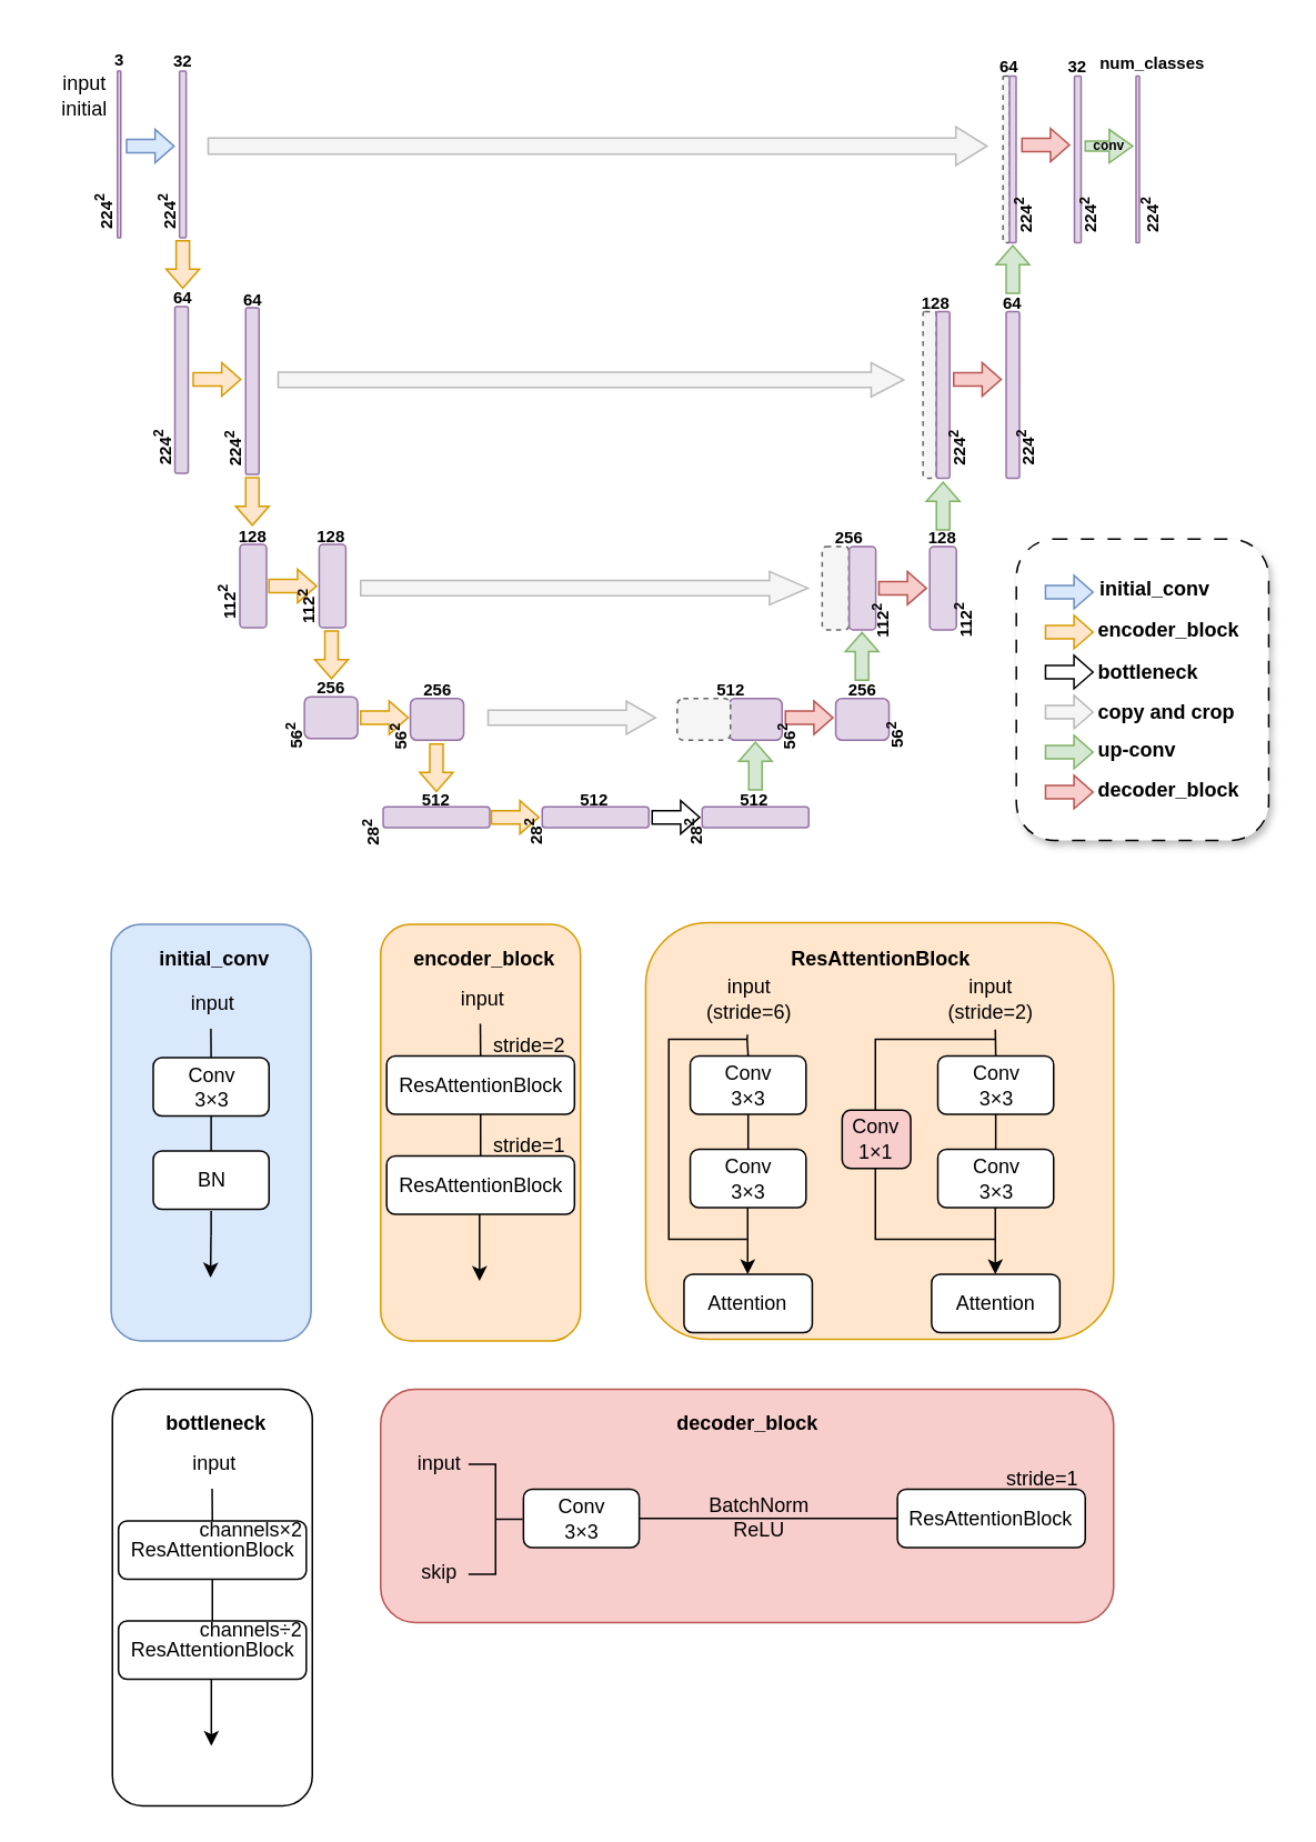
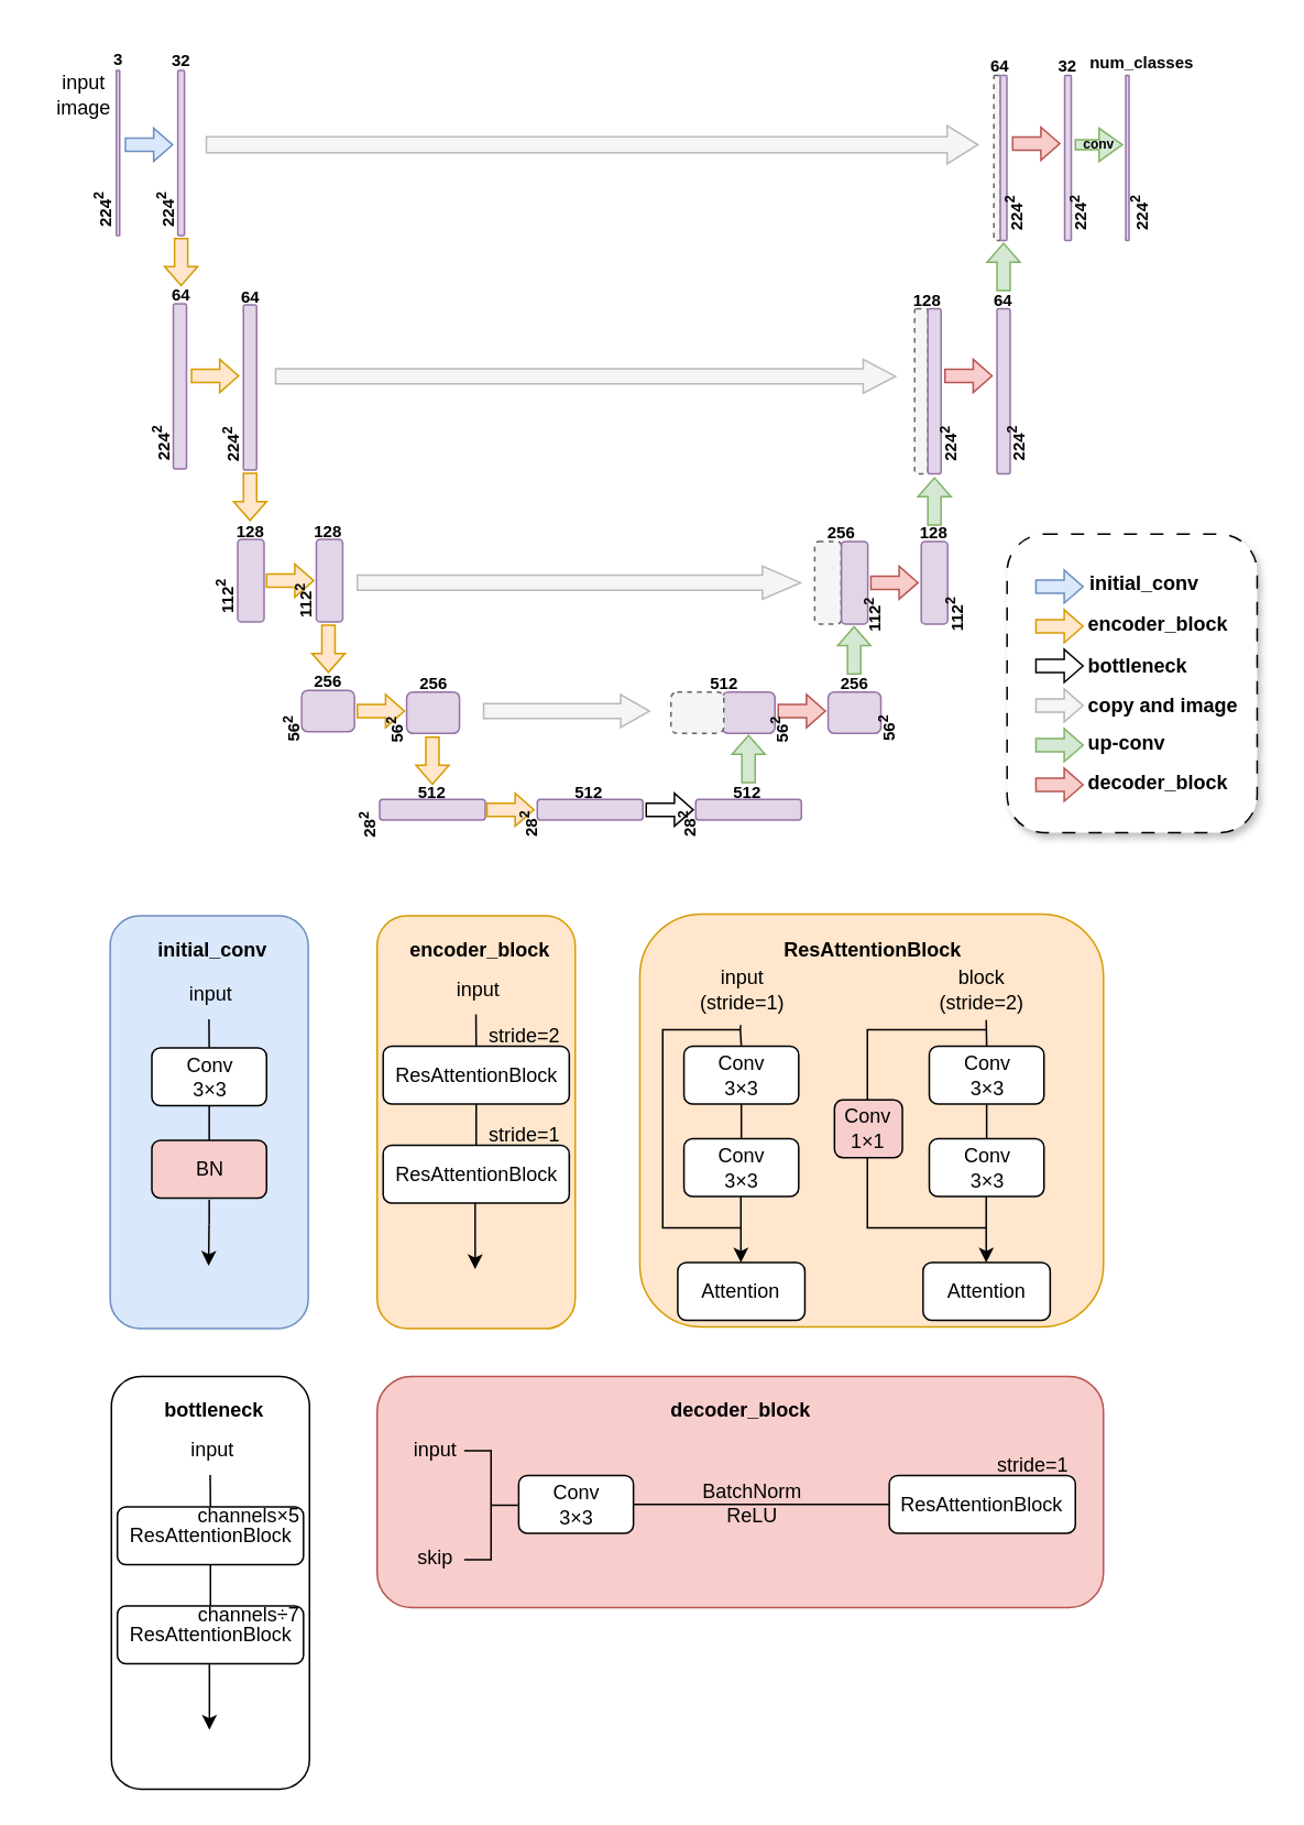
- <mxCell id="4" value="input&lt;div&gt;initial&lt;/div&gt;" style="text;html=1;align=center;verticalAlign=middle;resizable=0;points=[];autosize=1;strokeColor=none;fillColor=none;" parent="1" vertex="1"><mxGeometry x="20" y="37.01" width="60" height="40" as="geometry" /></mxCell>
+ <mxCell id="4" value="input&lt;div&gt;image&lt;/div&gt;" style="text;html=1;align=center;verticalAlign=middle;resizable=0;points=[];autosize=1;strokeColor=none;fillColor=none;" parent="1" vertex="1"><mxGeometry x="20" y="37.01" width="60" height="40" as="geometry" /></mxCell>
- <mxCell id="43" value="&lt;b&gt;copy and crop&lt;/b&gt;" style="text;html=1;align=left;verticalAlign=middle;resizable=0;points=[];autosize=1;strokeColor=none;fillColor=none;" parent="1" vertex="1"><mxGeometry x="657.13" y="411.63" width="110" height="30" as="geometry" /></mxCell>
+ <mxCell id="43" value="&lt;b&gt;copy and image&lt;/b&gt;" style="text;html=1;align=left;verticalAlign=middle;resizable=0;points=[];autosize=1;strokeColor=none;fillColor=none;" parent="1" vertex="1"><mxGeometry x="657.13" y="411.63" width="110" height="30" as="geometry" /></mxCell>
- <mxCell id="85" value="input&lt;div&gt;(stride=6)&lt;/div&gt;" style="text;html=1;align=center;verticalAlign=middle;resizable=0;points=[];autosize=1;strokeColor=none;fillColor=none;" parent="1" vertex="1"><mxGeometry x="413.63" y="579" width="70" height="40" as="geometry" /></mxCell>
+ <mxCell id="85" value="input&lt;div&gt;(stride=1)&lt;/div&gt;" style="text;html=1;align=center;verticalAlign=middle;resizable=0;points=[];autosize=1;strokeColor=none;fillColor=none;" parent="1" vertex="1"><mxGeometry x="413.63" y="579" width="70" height="40" as="geometry" /></mxCell>
- <mxCell id="92" value="input&lt;div&gt;(stride=2)&lt;/div&gt;" style="text;html=1;align=center;verticalAlign=middle;resizable=0;points=[];autosize=1;strokeColor=none;fillColor=none;" parent="1" vertex="1"><mxGeometry x="559" y="579" width="70" height="40" as="geometry" /></mxCell>
+ <mxCell id="92" value="block&lt;div&gt;(stride=2)&lt;/div&gt;" style="text;html=1;align=center;verticalAlign=middle;resizable=0;points=[];autosize=1;strokeColor=none;fillColor=none;" parent="1" vertex="1"><mxGeometry x="559" y="579" width="70" height="40" as="geometry" /></mxCell>
- <mxCell id="69" value="BN" style="rounded=1;whiteSpace=wrap;html=1;" parent="1" vertex="1"><mxGeometry x="91.5" y="690" width="69.5" height="35" as="geometry" /></mxCell>
+ <mxCell id="69" value="BN" style="rounded=1;whiteSpace=wrap;html=1;fillColor=#f8cecc;" parent="1" vertex="1"><mxGeometry x="91.5" y="690" width="69.5" height="35" as="geometry" /></mxCell>
- <mxCell id="110" value="channels×2" style="text;html=1;align=center;verticalAlign=middle;resizable=0;points=[];autosize=1;strokeColor=none;fillColor=none;" parent="1" vertex="1"><mxGeometry x="105.25" y="903" width="90" height="30" as="geometry" /></mxCell>
+ <mxCell id="110" value="channels×5" style="text;html=1;align=center;verticalAlign=middle;resizable=0;points=[];autosize=1;strokeColor=none;fillColor=none;" parent="1" vertex="1"><mxGeometry x="105.25" y="903" width="90" height="30" as="geometry" /></mxCell>
- <mxCell id="111" value="channels÷2" style="text;html=1;align=center;verticalAlign=middle;resizable=0;points=[];autosize=1;strokeColor=none;fillColor=none;" parent="1" vertex="1"><mxGeometry x="110.25" y="963" width="80" height="30" as="geometry" /></mxCell>
+ <mxCell id="111" value="channels÷7" style="text;html=1;align=center;verticalAlign=middle;resizable=0;points=[];autosize=1;strokeColor=none;fillColor=none;" parent="1" vertex="1"><mxGeometry x="110.25" y="963" width="80" height="30" as="geometry" /></mxCell>
